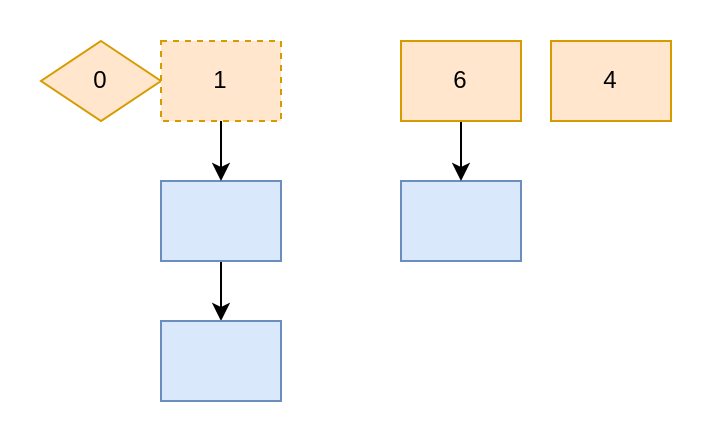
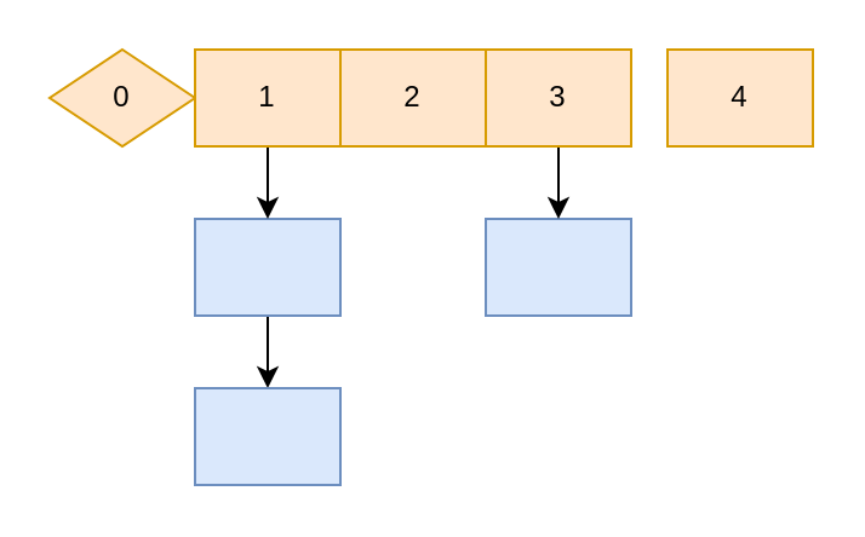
- <mxCell id="8" value="1" style="rounded=0;whiteSpace=wrap;html=1;fillColor=#ffe6cc;strokeColor=#d79b00;dashed=1;" parent="1" vertex="1"><mxGeometry x="80" y="20" width="60" height="40" as="geometry" /></mxCell>
+ <mxCell id="8" value="1" style="rounded=0;whiteSpace=wrap;html=1;fillColor=#ffe6cc;strokeColor=#d79b00;" parent="1" vertex="1"><mxGeometry x="80" y="20" width="60" height="40" as="geometry" /></mxCell>
+ <mxCell id="9" value="2" style="rounded=0;whiteSpace=wrap;html=1;fillColor=#ffe6cc;strokeColor=#d79b00;" parent="1" vertex="1"><mxGeometry x="140" y="20" width="60" height="40" as="geometry" /></mxCell>
- <mxCell id="11" value="6" style="rounded=0;whiteSpace=wrap;html=1;fillColor=#ffe6cc;strokeColor=#d79b00;" parent="1" vertex="1"><mxGeometry x="200" y="20" width="60" height="40" as="geometry" /></mxCell>
+ <mxCell id="11" value="3" style="rounded=0;whiteSpace=wrap;html=1;fillColor=#ffe6cc;strokeColor=#d79b00;" parent="1" vertex="1"><mxGeometry x="200" y="20" width="60" height="40" as="geometry" /></mxCell>
